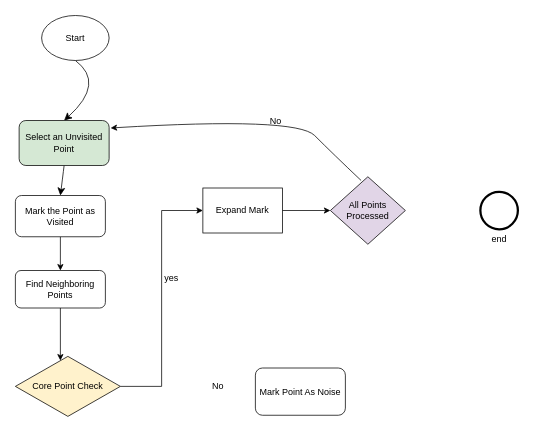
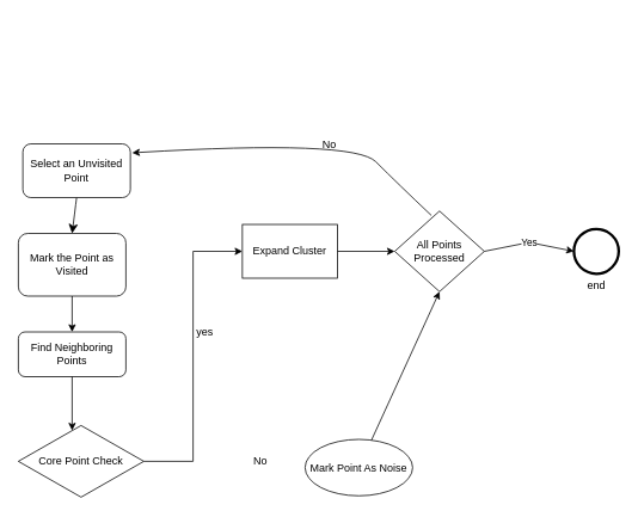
- <mxCell id="8" value="Start" style="ellipse;whiteSpace=wrap;html=1;" vertex="1" parent="1"><mxGeometry x="55" y="20" width="90" height="60" as="geometry" /></mxCell>
- <mxCell id="2" style="edgeStyle=none;curved=1;rounded=0;orthogonalLoop=1;jettySize=auto;html=1;exitX=0.5;exitY=1;exitDx=0;exitDy=0;entryX=0.5;entryY=0;entryDx=0;entryDy=0;fontSize=12;startSize=8;endSize=8;" parent="1" source="8" target="4" edge="1"><mxGeometry relative="1" as="geometry"><mxPoint x="190" y="90" as="sourcePoint" /><Array as="points"><mxPoint x="140" y="110" /></Array></mxGeometry></mxCell>
- <mxCell id="4" value="Select an Unvisited Point" style="rounded=1;whiteSpace=wrap;html=1;fillColor=#d5e8d4;" parent="1" vertex="1"><mxGeometry x="25" y="160" width="120" height="60" as="geometry" /></mxCell>
+ <mxCell id="4" value="Select an Unvisited Point" style="rounded=1;whiteSpace=wrap;html=1;" parent="1" vertex="1"><mxGeometry x="25" y="160" width="120" height="60" as="geometry" /></mxCell>
+ <mxCell id="20" value="Yes" style="endArrow=classic;html=1;rounded=0;entryX=0;entryY=0.5;entryDx=0;entryDy=0;entryPerimeter=0;exitX=1;exitY=0.5;exitDx=0;exitDy=0;" edge="1" parent="1" source="15" target="19"><mxGeometry width="50" height="50" relative="1" as="geometry"><mxPoint x="360" y="330" as="sourcePoint" /><mxPoint x="410" y="280" as="targetPoint" /><Array as="points"><mxPoint x="590" y="270" /></Array></mxGeometry></mxCell>
- <mxCell id="12" value="Expand Mark" style="rounded=1;whiteSpace=wrap;html=1;arcSize=0;" vertex="1" parent="1"><mxGeometry x="270" y="250" width="106" height="60" as="geometry" /></mxCell>
+ <mxCell id="12" value="Expand Cluster" style="rounded=1;whiteSpace=wrap;html=1;arcSize=0;" vertex="1" parent="1"><mxGeometry x="270" y="250" width="106" height="60" as="geometry" /></mxCell>
- <mxCell id="15" value="All Points Processed" style="rhombus;whiteSpace=wrap;html=1;fillColor=#e1d5e7;" vertex="1" parent="1"><mxGeometry x="440" y="235" width="100" height="90" as="geometry" /></mxCell>
+ <mxCell id="15" value="All Points Processed" style="rhombus;whiteSpace=wrap;html=1;" vertex="1" parent="1"><mxGeometry x="440" y="235" width="100" height="90" as="geometry" /></mxCell>
- <mxCell id="6" value="&lt;meta charset=&quot;utf-8&quot;&gt;Mark the Point as Visited" style="rounded=1;whiteSpace=wrap;html=1;" parent="1" vertex="1"><mxGeometry x="20" y="260" width="120" height="55" as="geometry" /></mxCell>
+ <mxCell id="6" value="&lt;meta charset=&quot;utf-8&quot;&gt;Mark the Point as Visited" style="rounded=1;whiteSpace=wrap;html=1;" parent="1" vertex="1"><mxGeometry x="20" y="260" width="120" height="70" as="geometry" /></mxCell>
- <mxCell id="7" value="Find Neighboring Points" style="rounded=1;whiteSpace=wrap;html=1;" vertex="1" parent="1"><mxGeometry x="20" y="360" width="120" height="50" as="geometry" /></mxCell>
+ <mxCell id="7" value="Find Neighboring Points" style="rounded=1;whiteSpace=wrap;html=1;" vertex="1" parent="1"><mxGeometry x="20" y="370" width="120" height="50" as="geometry" /></mxCell>
+ <mxCell id="21" value="" style="endArrow=classic;html=1;rounded=0;entryX=0.5;entryY=1;entryDx=0;entryDy=0;" edge="1" parent="1" source="14" target="15"><mxGeometry width="50" height="50" relative="1" as="geometry"><mxPoint x="360" y="320" as="sourcePoint" /><mxPoint x="410" y="270" as="targetPoint" /></mxGeometry></mxCell>
- <mxCell id="10" value="Core Point Check" style="rhombus;whiteSpace=wrap;html=1;fillColor=#fff2cc;" vertex="1" parent="1"><mxGeometry x="20" y="474.5" width="140" height="80" as="geometry" /></mxCell>
+ <mxCell id="10" value="Core Point Check" style="rhombus;whiteSpace=wrap;html=1;" vertex="1" parent="1"><mxGeometry x="20" y="474.5" width="140" height="80" as="geometry" /></mxCell>
- <mxCell id="14" value="Mark Point As Noise" style="rounded=1;whiteSpace=wrap;html=1;" vertex="1" parent="1"><mxGeometry x="340" y="490" width="120" height="63" as="geometry" /></mxCell>
+ <mxCell id="14" value="Mark Point As Noise" style="ellipse;whiteSpace=wrap;html=1;" vertex="1" parent="1"><mxGeometry x="340" y="490" width="120" height="63" as="geometry" /></mxCell>
